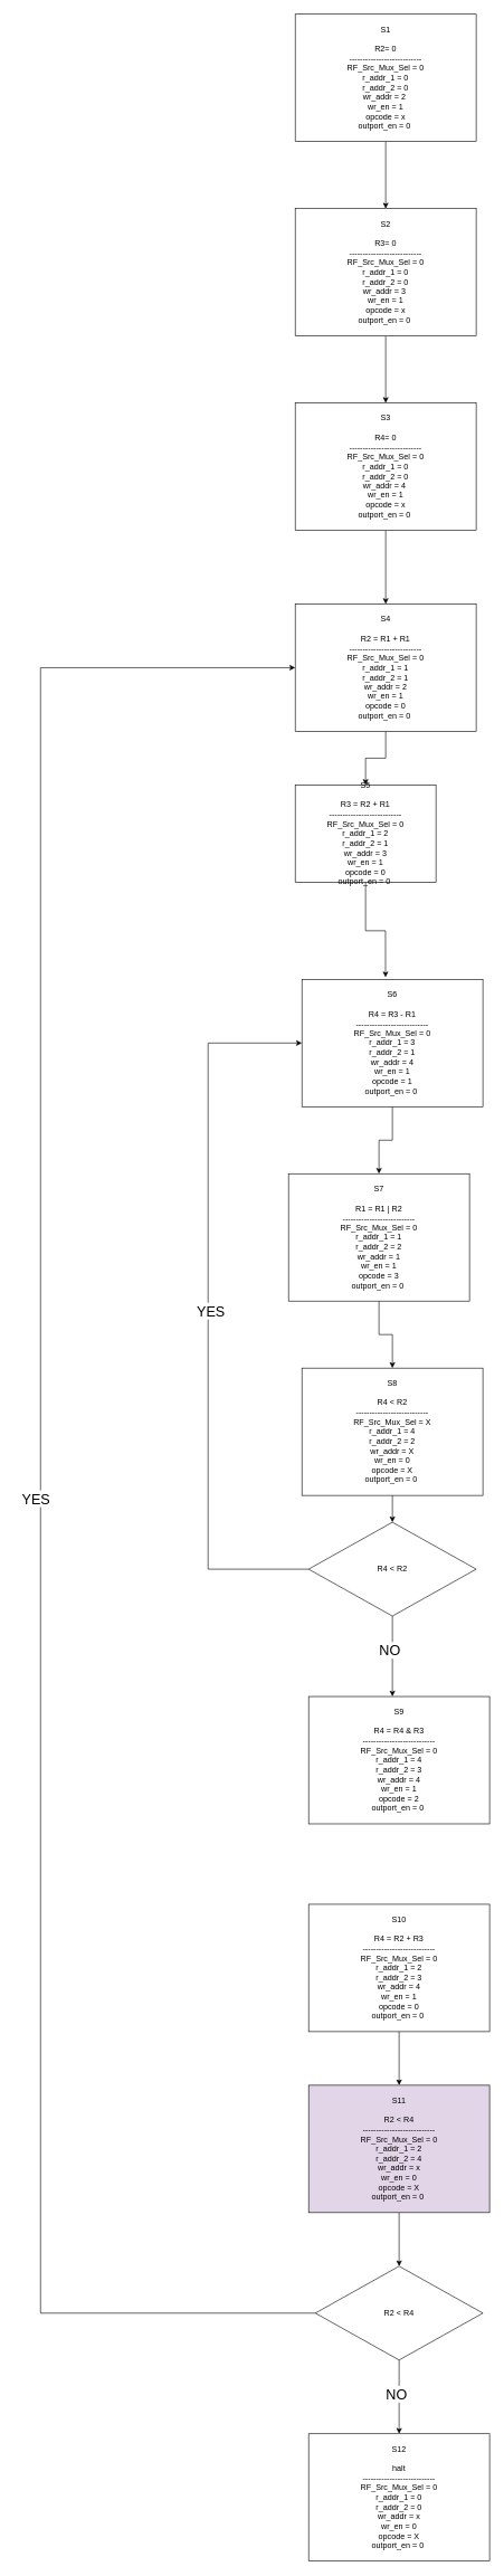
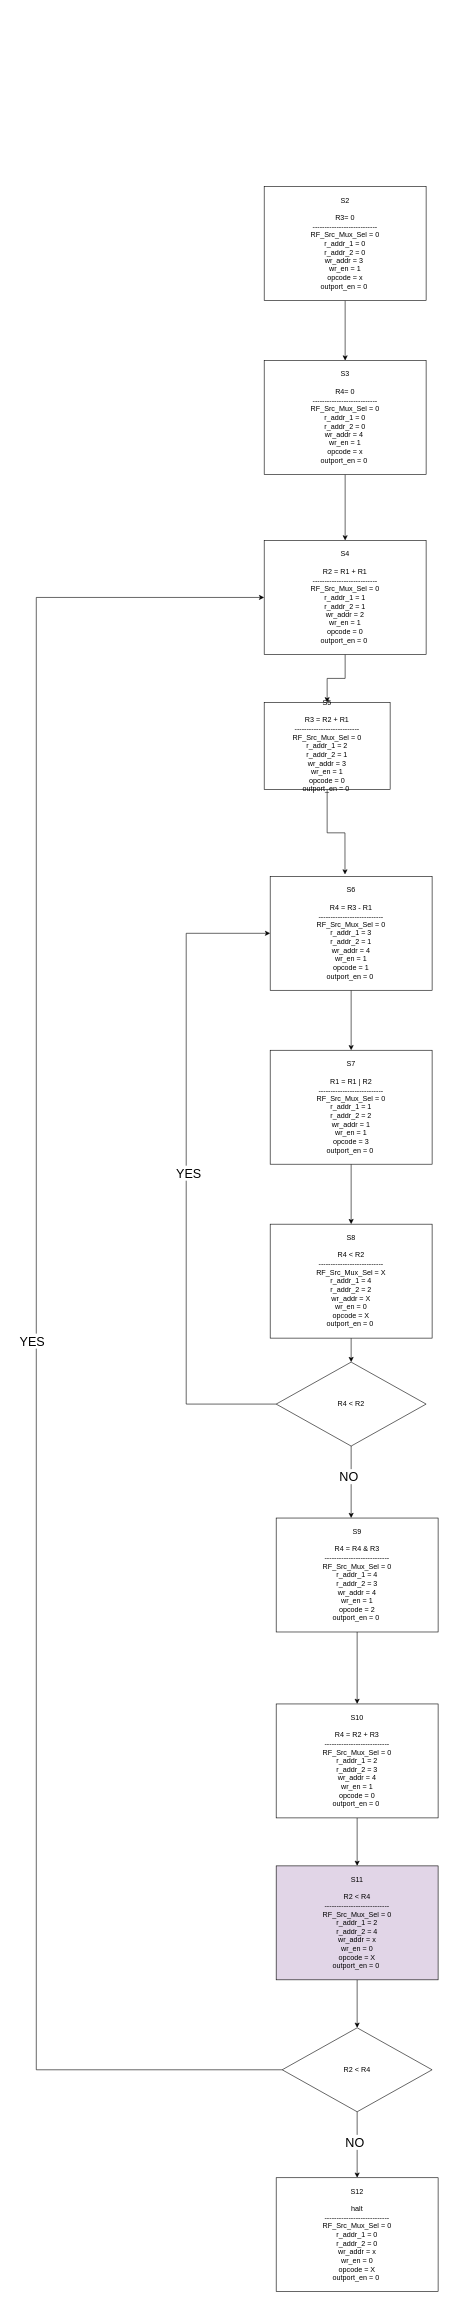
- <mxCell id="3" value="S1&lt;div&gt;&lt;br&gt;&lt;/div&gt;&lt;div&gt;R2= 0&lt;/div&gt;&lt;div&gt;---------------------------&lt;/div&gt;&lt;div&gt;RF_Src_Mux_Sel = 0&lt;/div&gt;&lt;div&gt;r_addr_1 = 0&lt;/div&gt;&lt;div&gt;r_addr_2 = 0&lt;/div&gt;&lt;div&gt;wr_addr = 2&amp;nbsp;&lt;/div&gt;&lt;div&gt;wr_en = 1&lt;/div&gt;&lt;div&gt;opcode = x&lt;/div&gt;&lt;div&gt;outport_en = 0&amp;nbsp;&lt;/div&gt;" style="rounded=0;whiteSpace=wrap;html=1;" parent="1" vertex="1"><mxGeometry x="440" y="20" width="270" height="190" as="geometry" /></mxCell>
- <mxCell id="2" style="edgeStyle=orthogonalEdgeStyle;rounded=0;orthogonalLoop=1;jettySize=auto;html=1;exitX=0.5;exitY=1;exitDx=0;exitDy=0;entryX=0.5;entryY=0;entryDx=0;entryDy=0;" parent="1" source="3" target="5" edge="1"><mxGeometry relative="1" as="geometry" /></mxCell>
- <mxCell id="14" value="S7&lt;div&gt;&lt;br&gt;&lt;/div&gt;&lt;div&gt;R1 = R1 | R2&lt;/div&gt;&lt;div&gt;---------------------------&lt;/div&gt;&lt;div&gt;RF_Src_Mux_Sel = 0&lt;/div&gt;&lt;div&gt;r_addr_1 = 1&lt;/div&gt;&lt;div&gt;r_addr_2 = 2&lt;/div&gt;&lt;div&gt;wr_addr = 1&lt;/div&gt;&lt;div&gt;wr_en = 1&lt;/div&gt;&lt;div&gt;opcode = 3&lt;/div&gt;&lt;div&gt;outport_en = 0&amp;nbsp;&lt;/div&gt;" style="rounded=0;whiteSpace=wrap;html=1;" parent="1" vertex="1"><mxGeometry x="430" y="1750" width="270" height="190" as="geometry" /></mxCell>
+ <mxCell id="14" value="S7&lt;div&gt;&lt;br&gt;&lt;/div&gt;&lt;div&gt;R1 = R1 | R2&lt;/div&gt;&lt;div&gt;---------------------------&lt;/div&gt;&lt;div&gt;RF_Src_Mux_Sel = 0&lt;/div&gt;&lt;div&gt;r_addr_1 = 1&lt;/div&gt;&lt;div&gt;r_addr_2 = 2&lt;/div&gt;&lt;div&gt;wr_addr = 1&lt;/div&gt;&lt;div&gt;wr_en = 1&lt;/div&gt;&lt;div&gt;opcode = 3&lt;/div&gt;&lt;div&gt;outport_en = 0&amp;nbsp;&lt;/div&gt;" style="rounded=0;whiteSpace=wrap;html=1;" parent="1" vertex="1"><mxGeometry x="450" y="1750" width="270" height="190" as="geometry" /></mxCell>
+ <mxCell id="20" style="edgeStyle=orthogonalEdgeStyle;rounded=0;orthogonalLoop=1;jettySize=auto;html=1;exitX=0.5;exitY=1;exitDx=0;exitDy=0;entryX=0.5;entryY=0;entryDx=0;entryDy=0;" parent="1" source="21" target="25" edge="1"><mxGeometry relative="1" as="geometry" /></mxCell>
